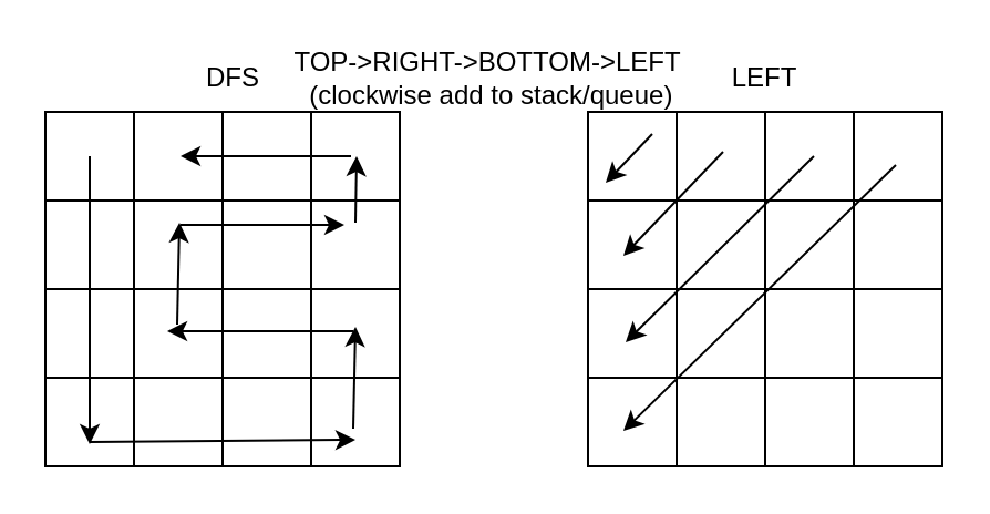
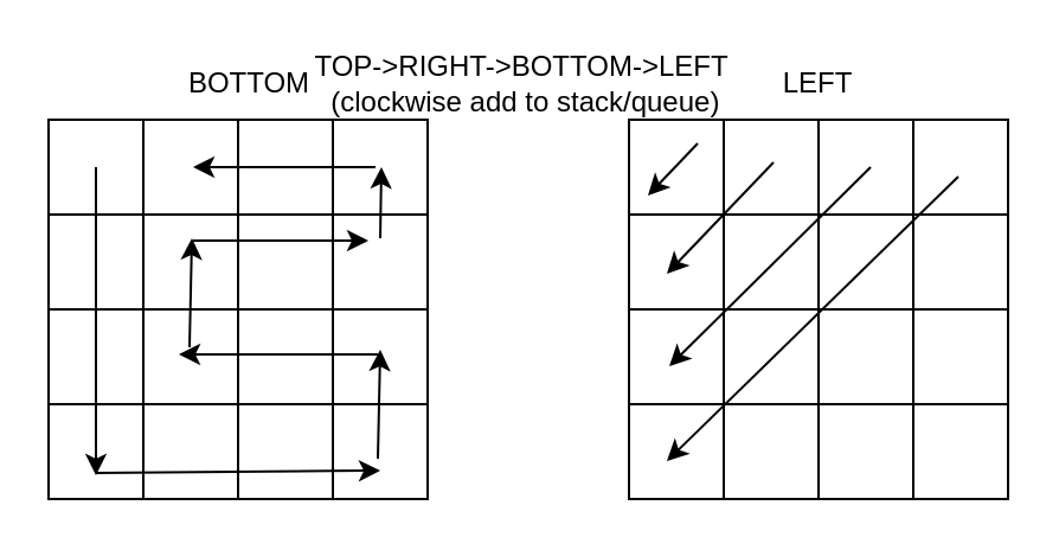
- <mxCell id="47" value="DFS" style="text;html=1;align=center;verticalAlign=middle;whiteSpace=wrap;rounded=0;" vertex="1" parent="1"><mxGeometry x="75" y="20" width="60" height="30" as="geometry" /></mxCell>
+ <mxCell id="47" value="BOTTOM" style="text;html=1;align=center;verticalAlign=middle;whiteSpace=wrap;rounded=0;" vertex="1" parent="1"><mxGeometry x="75" y="20" width="60" height="30" as="geometry" /></mxCell>
